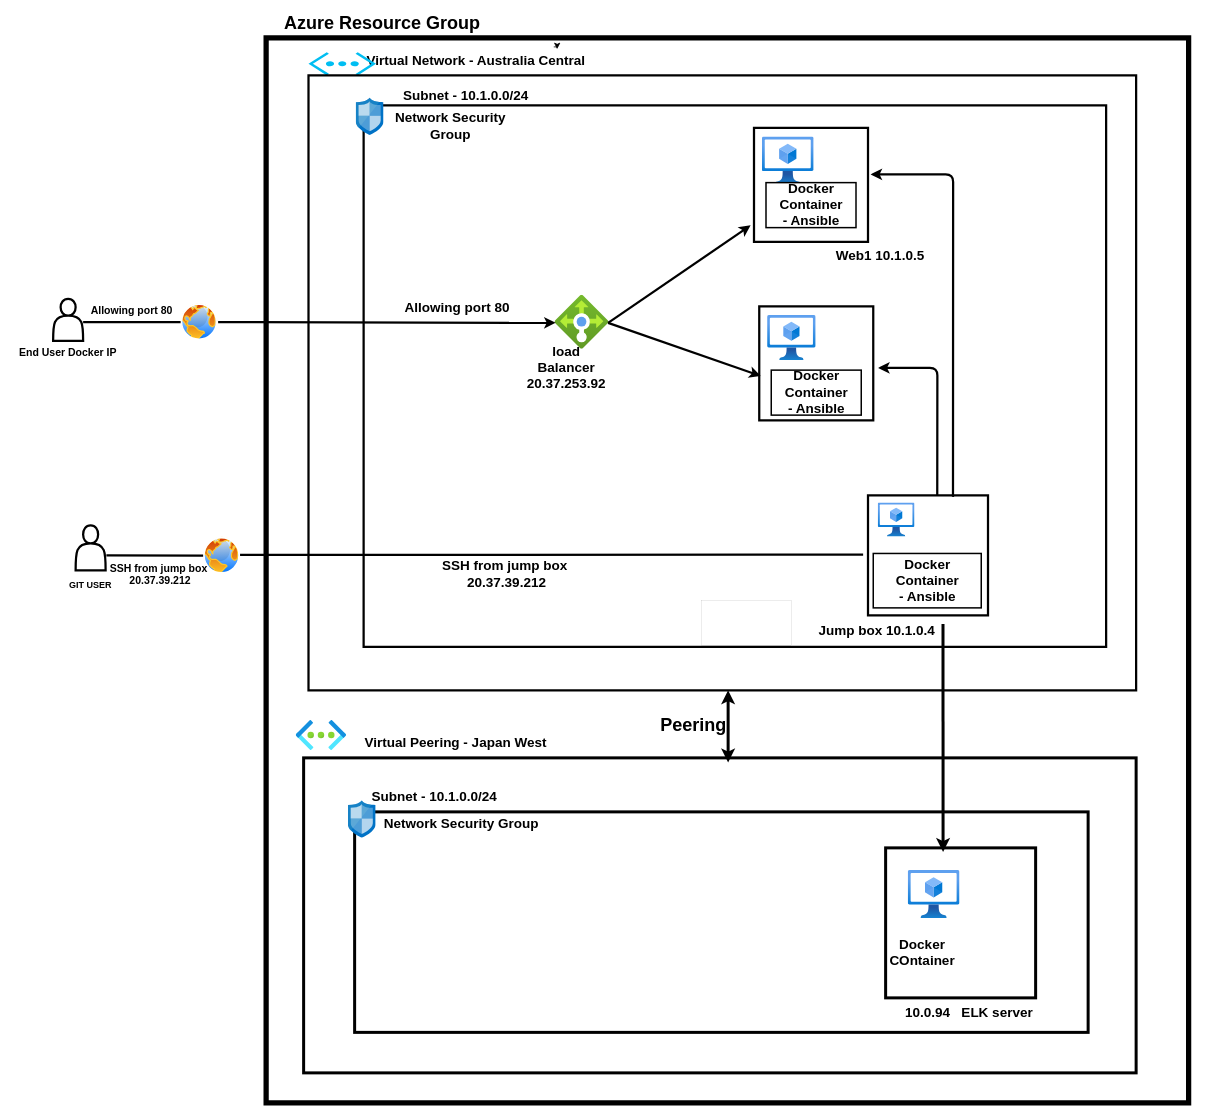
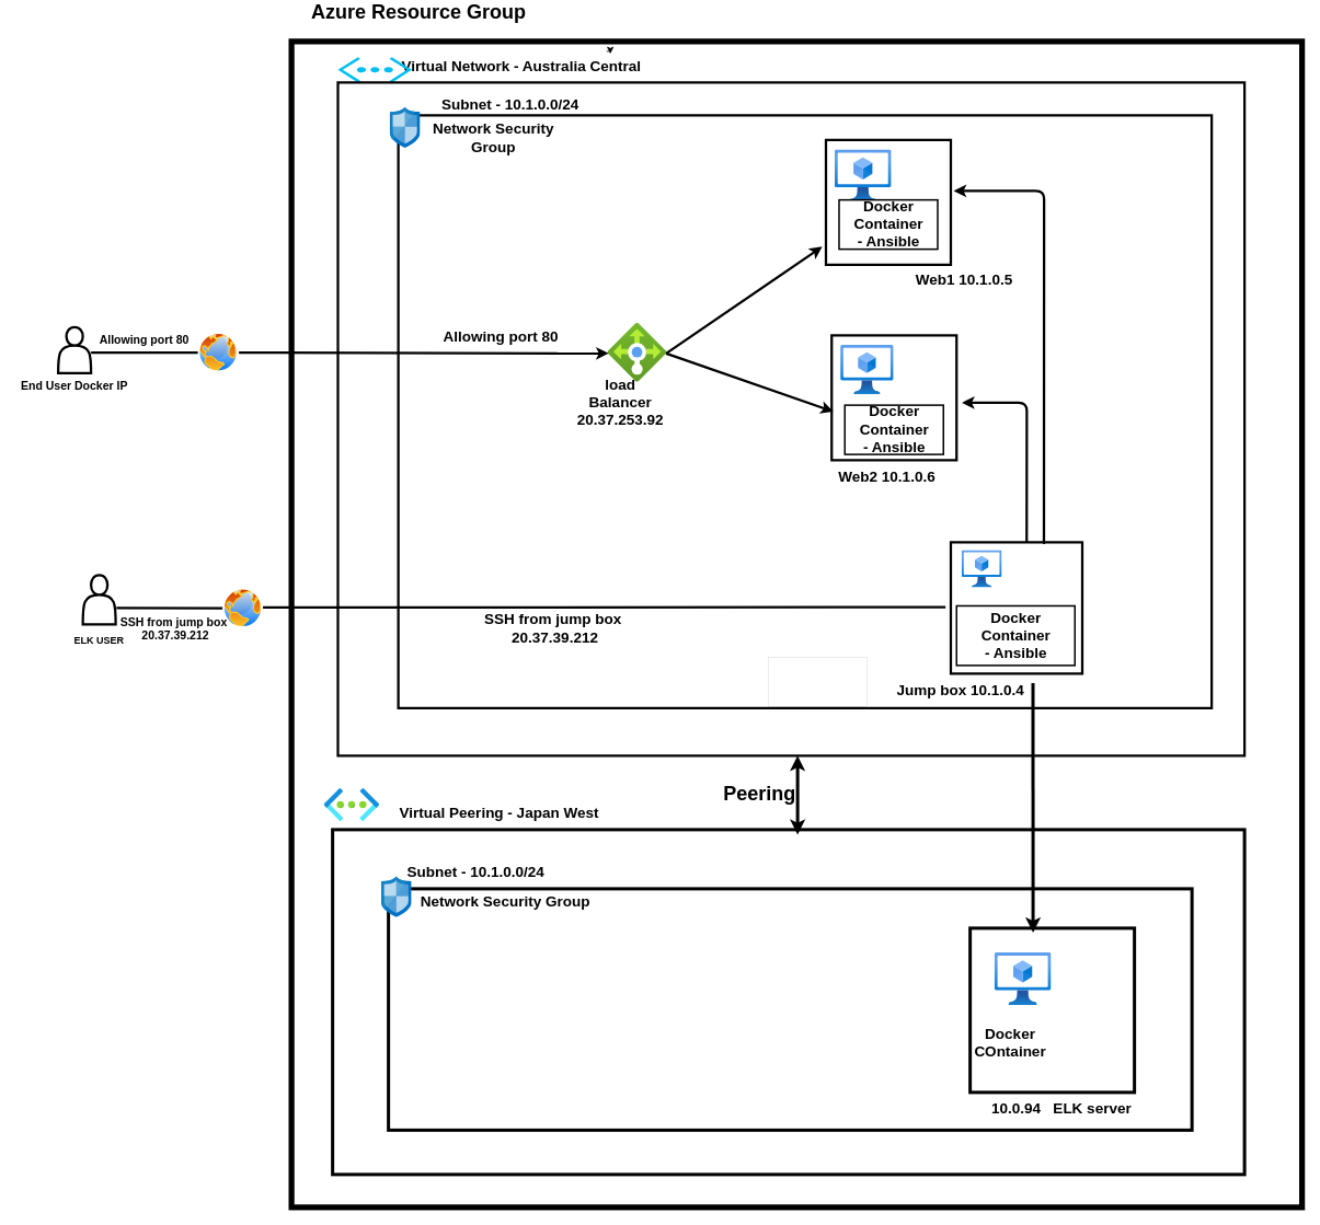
- <mxCell id="4" value="&lt;font style=&quot;font-size: 24px&quot;&gt;&lt;b&gt;Azure Resource Group&lt;/b&gt;&lt;/font&gt;" style="text;html=1;strokeColor=none;fillColor=none;align=center;verticalAlign=middle;whiteSpace=wrap;rounded=0;" vertex="1" parent="1"><mxGeometry x="364" width="290" height="20" as="geometry" y="20" /></mxCell>
+ <mxCell id="4" value="&lt;font style=&quot;font-size: 24px&quot;&gt;&lt;b&gt;Azure Resource Group&lt;/b&gt;&lt;/font&gt;" style="text;html=1;strokeColor=none;fillColor=none;align=center;verticalAlign=middle;whiteSpace=wrap;rounded=0;" vertex="1" parent="1"><mxGeometry x="364" y="5" width="290" height="20" as="geometry" /></mxCell>
+ <mxCell id="49" value="&lt;b&gt;&lt;font style=&quot;font-size: 18px&quot;&gt;Web2 10.1.0.6&lt;/font&gt;&lt;/b&gt;" style="text;html=1;strokeColor=none;fillColor=none;align=center;verticalAlign=middle;whiteSpace=wrap;rounded=0;fontSize=14;" parent="1" vertex="1"><mxGeometry x="1002" y="570" width="153.5" height="20" as="geometry" /></mxCell>
- <mxCell id="39" value="&lt;b&gt;GIT USER&lt;/b&gt;" style="text;html=1;strokeColor=none;fillColor=none;align=center;verticalAlign=middle;whiteSpace=wrap;rounded=0;" parent="1" vertex="1"><mxGeometry x="70" y="770" width="100" height="20" as="geometry" /></mxCell>
+ <mxCell id="39" value="&lt;b&gt;ELK USER&lt;/b&gt;" style="text;html=1;strokeColor=none;fillColor=none;align=center;verticalAlign=middle;whiteSpace=wrap;rounded=0;" parent="1" vertex="1"><mxGeometry x="70" y="770" width="100" height="20" as="geometry" /></mxCell>
